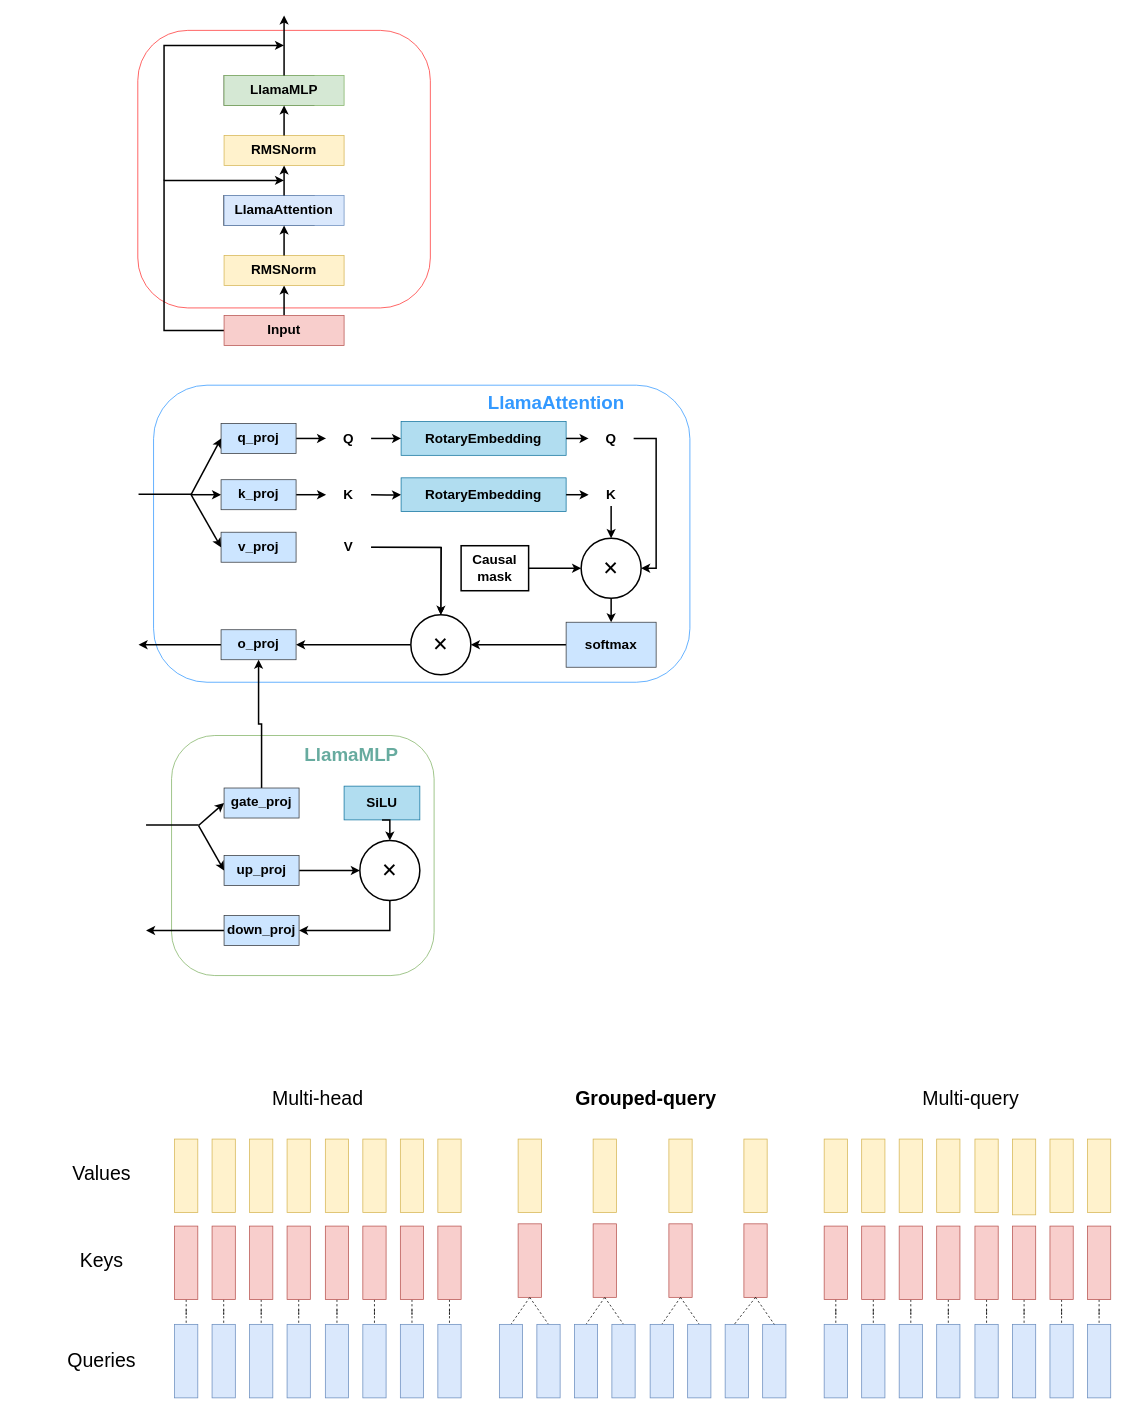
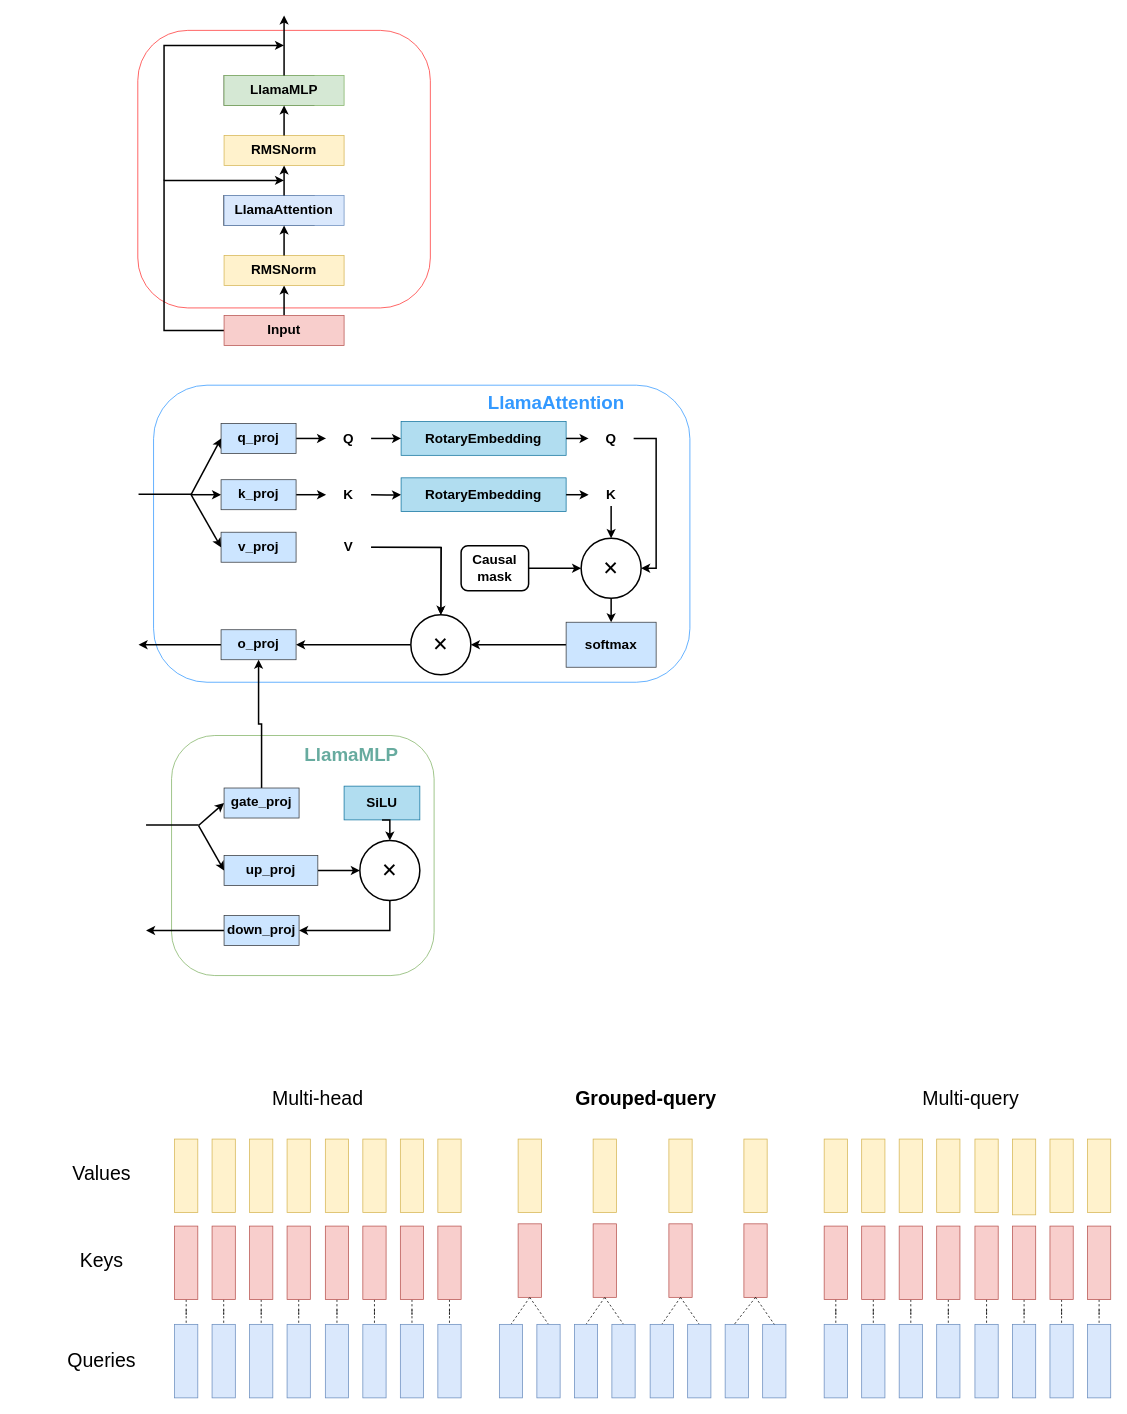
- <mxCell id="51" value="&lt;h2&gt;Causal mask&lt;/h2&gt;" style="whiteSpace=wrap;html=1;strokeWidth=2;movable=0;resizable=0;rotatable=0;deletable=0;editable=0;locked=1;connectable=0;rounded=0;" vertex="1" parent="1"><mxGeometry x="614" y="727" width="90" height="60" as="geometry" /></mxCell>
+ <mxCell id="51" value="&lt;h2&gt;Causal mask&lt;/h2&gt;" style="whiteSpace=wrap;html=1;strokeWidth=2;rounded=1;movable=0;resizable=0;rotatable=0;deletable=0;editable=0;locked=1;connectable=0;" vertex="1" parent="1"><mxGeometry x="614" y="727" width="90" height="60" as="geometry" /></mxCell>
- <mxCell id="60" value="&lt;h2&gt;up_proj&lt;/h2&gt;&lt;h1&gt;&lt;/h1&gt;" style="rounded=0;whiteSpace=wrap;html=1;fontSize=12;glass=0;strokeWidth=1;shadow=0;arcSize=43;fillColor=#cce5ff;strokeColor=#36393d;movable=0;resizable=0;rotatable=0;deletable=0;editable=0;locked=1;connectable=0;" vertex="1" parent="1"><mxGeometry x="298" y="1140" width="100" height="40" as="geometry" /></mxCell>
+ <mxCell id="60" value="&lt;h2&gt;up_proj&lt;/h2&gt;&lt;h1&gt;&lt;/h1&gt;" style="rounded=0;whiteSpace=wrap;html=1;fontSize=12;glass=0;strokeWidth=1;shadow=0;arcSize=43;fillColor=#cce5ff;strokeColor=#36393d;movable=0;resizable=0;rotatable=0;deletable=0;editable=0;locked=1;connectable=0;" vertex="1" parent="1"><mxGeometry x="298" y="1140" width="125" height="40" as="geometry" /></mxCell>
